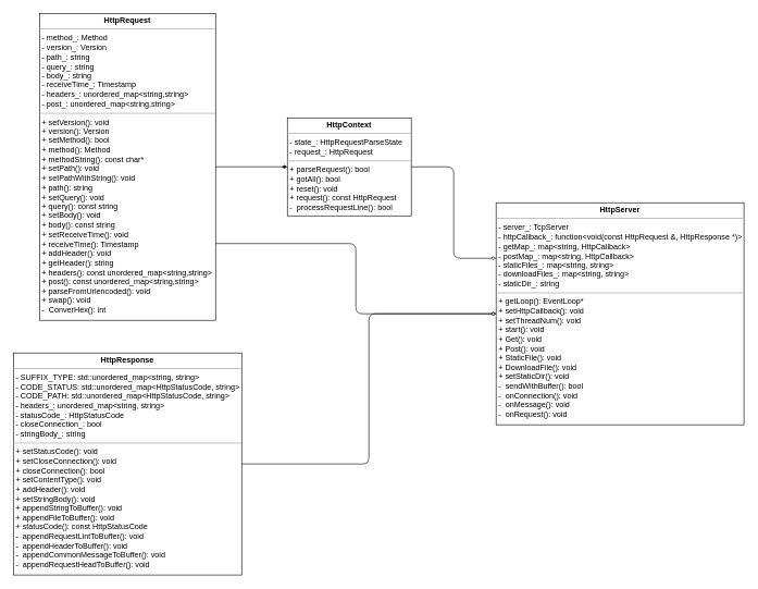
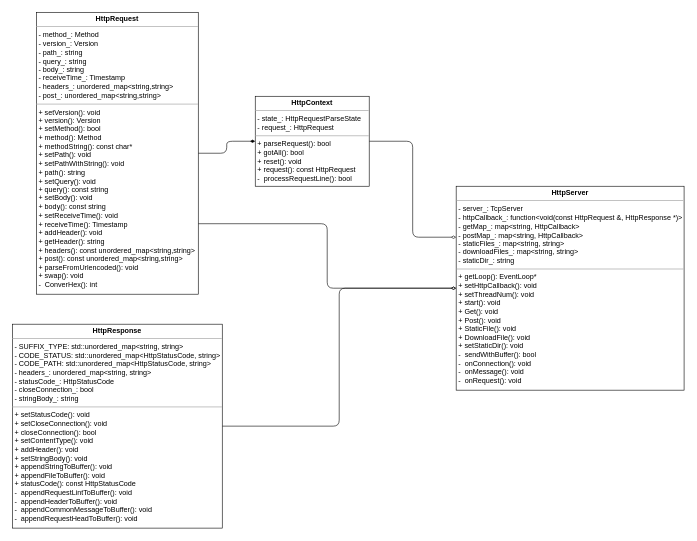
- <mxCell id="3" value="&lt;p style=&quot;margin:0px;margin-top:4px;text-align:center;&quot;&gt;&lt;b&gt;HttpContext&lt;/b&gt;&lt;/p&gt;&lt;hr size=&quot;1&quot;&gt;&lt;p style=&quot;margin:0px;margin-left:4px;&quot;&gt;- state_: HttpRequestParseState&lt;/p&gt;&lt;p style=&quot;margin:0px;margin-left:4px;&quot;&gt;- request_: HttpRequest&lt;/p&gt;&lt;hr size=&quot;1&quot;&gt;&lt;p style=&quot;margin:0px;margin-left:4px;&quot;&gt;+ parseRequest(): bool&lt;/p&gt;&lt;p style=&quot;margin:0px;margin-left:4px;&quot;&gt;+ gotAll(): bool&lt;/p&gt;&lt;p style=&quot;margin:0px;margin-left:4px;&quot;&gt;+ reset(): void&amp;nbsp;&lt;/p&gt;&lt;p style=&quot;margin:0px;margin-left:4px;&quot;&gt;+ request(): const HttpRequest&lt;/p&gt;&lt;p style=&quot;margin:0px;margin-left:4px;&quot;&gt;-&amp;nbsp; processRequestLine(): bool&lt;/p&gt;&lt;p style=&quot;margin:0px;margin-left:4px;&quot;&gt;&lt;br&gt;&lt;/p&gt;" style="verticalAlign=top;align=left;overflow=fill;fontSize=12;fontFamily=Helvetica;html=1;" parent="1" vertex="1"><mxGeometry x="440" y="180" width="190" height="150" as="geometry" /></mxCell>
+ <mxCell id="3" value="&lt;p style=&quot;margin:0px;margin-top:4px;text-align:center;&quot;&gt;&lt;b&gt;HttpContext&lt;/b&gt;&lt;/p&gt;&lt;hr size=&quot;1&quot;&gt;&lt;p style=&quot;margin:0px;margin-left:4px;&quot;&gt;- state_: HttpRequestParseState&lt;/p&gt;&lt;p style=&quot;margin:0px;margin-left:4px;&quot;&gt;- request_: HttpRequest&lt;/p&gt;&lt;hr size=&quot;1&quot;&gt;&lt;p style=&quot;margin:0px;margin-left:4px;&quot;&gt;+ parseRequest(): bool&lt;/p&gt;&lt;p style=&quot;margin:0px;margin-left:4px;&quot;&gt;+ gotAll(): bool&lt;/p&gt;&lt;p style=&quot;margin:0px;margin-left:4px;&quot;&gt;+ reset(): void&amp;nbsp;&lt;/p&gt;&lt;p style=&quot;margin:0px;margin-left:4px;&quot;&gt;+ request(): const HttpRequest&lt;/p&gt;&lt;p style=&quot;margin:0px;margin-left:4px;&quot;&gt;-&amp;nbsp; processRequestLine(): bool&lt;/p&gt;&lt;p style=&quot;margin:0px;margin-left:4px;&quot;&gt;&lt;br&gt;&lt;/p&gt;" style="verticalAlign=top;align=left;overflow=fill;fontSize=12;fontFamily=Helvetica;html=1;" parent="1" vertex="1"><mxGeometry x="425" y="160" width="190" height="150" as="geometry" /></mxCell>
